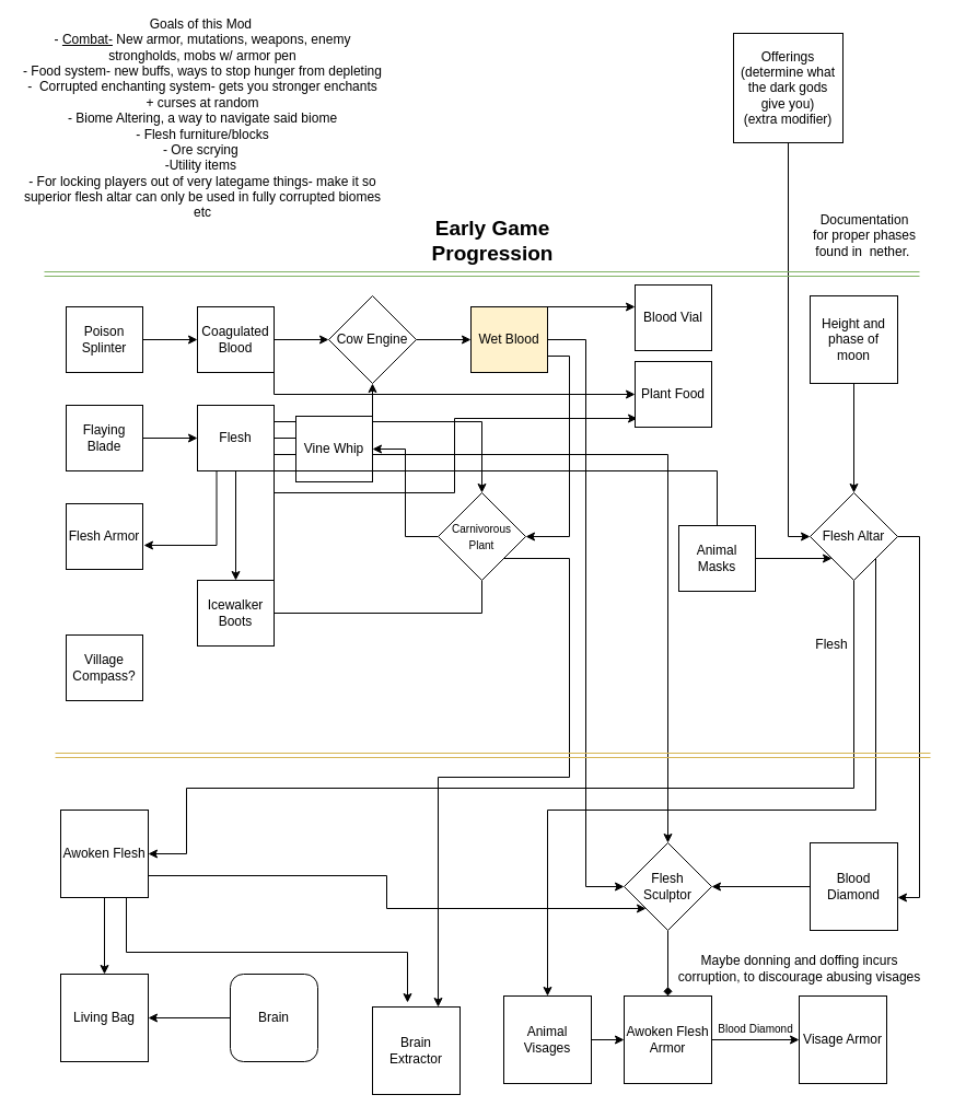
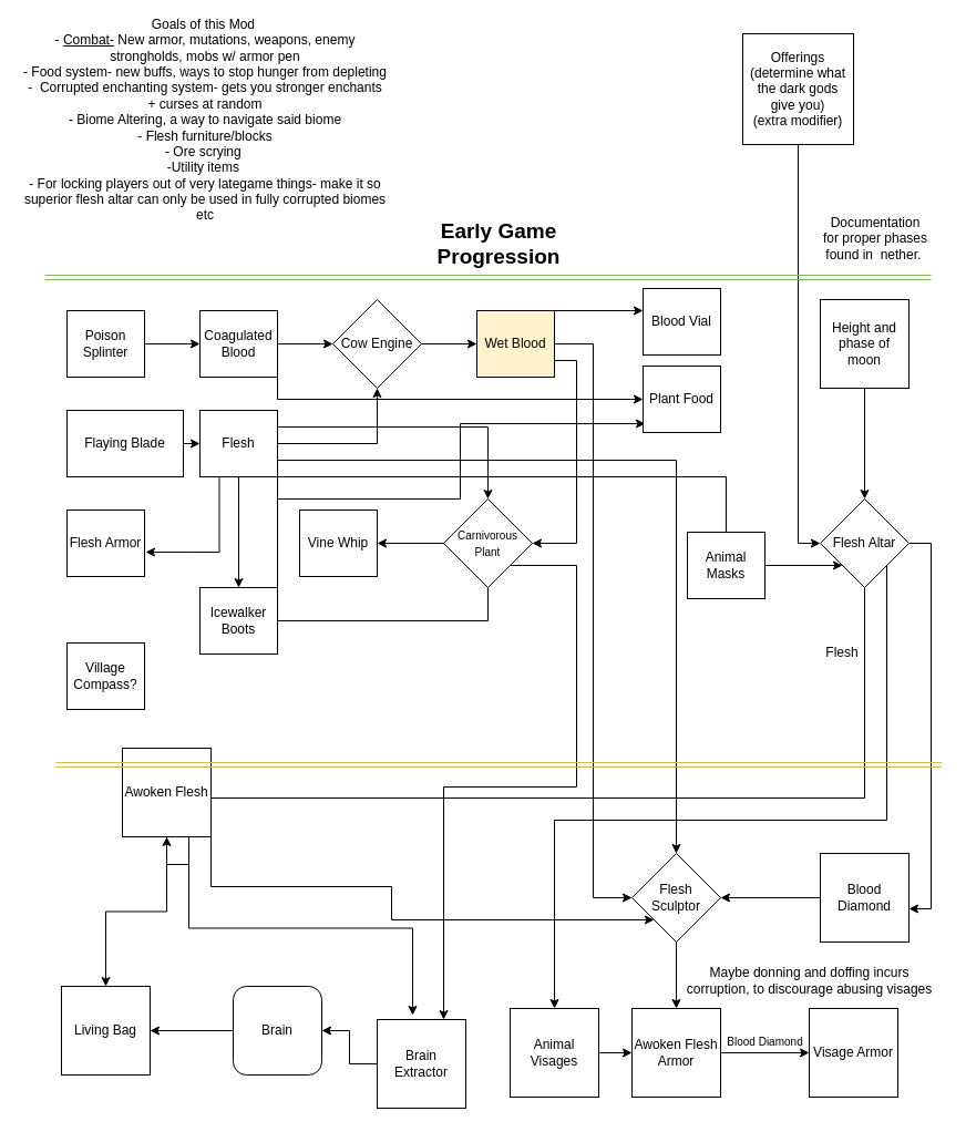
- <mxCell id="15" value="Flaying Blade" style="rounded=0;whiteSpace=wrap;html=1;" parent="1" vertex="1"><mxGeometry x="60" y="370" width="70" height="60" as="geometry" /></mxCell>
+ <mxCell id="15" value="Flaying Blade" style="rounded=0;whiteSpace=wrap;html=1;" parent="1" vertex="1"><mxGeometry x="60" y="370" width="105" height="60" as="geometry" /></mxCell>
- <mxCell id="35" value="Vine Whip" style="rounded=0;whiteSpace=wrap;html=1;" parent="1" vertex="1"><mxGeometry x="270" y="380" width="70" height="60" as="geometry" /></mxCell>
+ <mxCell id="35" value="Vine Whip" style="rounded=0;whiteSpace=wrap;html=1;" parent="1" vertex="1"><mxGeometry x="270" y="460" width="70" height="60" as="geometry" /></mxCell>
- <mxCell id="44" value="Awoken Flesh" style="whiteSpace=wrap;html=1;aspect=fixed;" parent="1" vertex="1"><mxGeometry x="55" y="740" width="80" height="80" as="geometry" /></mxCell>
+ <mxCell id="44" value="Awoken Flesh" style="whiteSpace=wrap;html=1;aspect=fixed;" parent="1" vertex="1"><mxGeometry x="110" y="675" width="80" height="80" as="geometry" /></mxCell>
- <mxCell id="29" style="edgeStyle=orthogonalEdgeStyle;rounded=0;orthogonalLoop=1;jettySize=auto;html=1;exitX=0.5;exitY=1;exitDx=0;exitDy=0;entryX=0.5;entryY=0;entryDx=0;entryDy=0;fontSize=12;endArrow=diamond;" parent="1" source="30" target="55" edge="1"><mxGeometry relative="1" as="geometry" /></mxCell>
+ <mxCell id="29" style="edgeStyle=orthogonalEdgeStyle;rounded=0;orthogonalLoop=1;jettySize=auto;html=1;exitX=0.5;exitY=1;exitDx=0;exitDy=0;entryX=0.5;entryY=0;entryDx=0;entryDy=0;fontSize=12;" parent="1" source="30" target="55" edge="1"><mxGeometry relative="1" as="geometry" /></mxCell>
+ <mxCell id="57" style="edgeStyle=orthogonalEdgeStyle;rounded=0;orthogonalLoop=1;jettySize=auto;html=1;exitX=0;exitY=0.5;exitDx=0;exitDy=0;entryX=1;entryY=0.5;entryDx=0;entryDy=0;fontSize=12;" parent="1" source="58" target="60" edge="1"><mxGeometry relative="1" as="geometry" /></mxCell>
